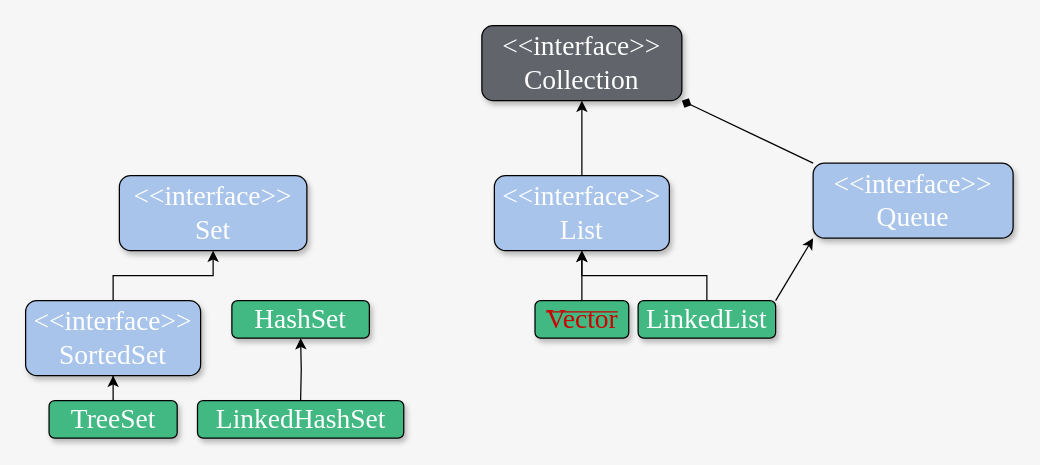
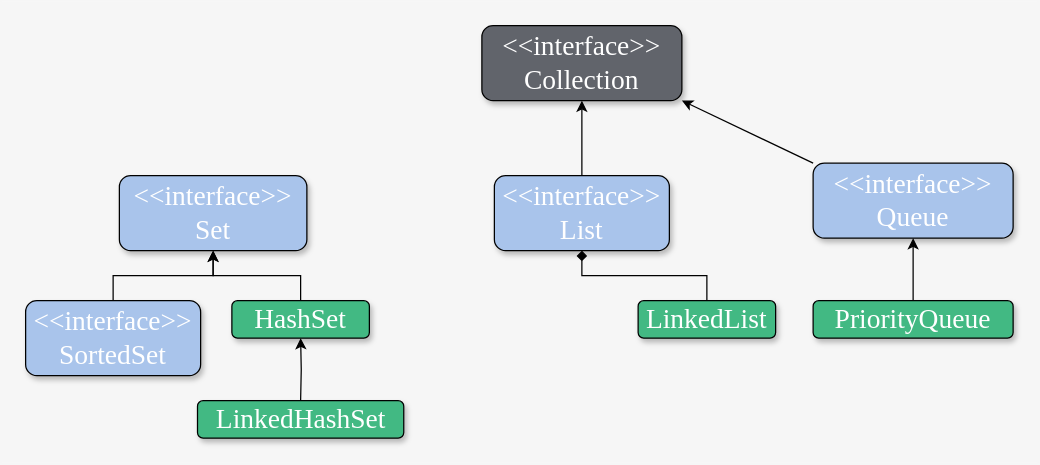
- <mxCell id="5" style="rounded=0;orthogonalLoop=1;jettySize=auto;html=1;exitX=0;exitY=0;exitDx=0;exitDy=0;entryX=1;entryY=1;entryDx=0;entryDy=0;endArrow=diamond;" parent="1" source="6" target="2" edge="1"><mxGeometry relative="1" as="geometry" /></mxCell>
+ <mxCell id="5" style="rounded=0;orthogonalLoop=1;jettySize=auto;html=1;exitX=0;exitY=0;exitDx=0;exitDy=0;entryX=1;entryY=1;entryDx=0;entryDy=0;" parent="1" source="6" target="2" edge="1"><mxGeometry relative="1" as="geometry" /></mxCell>
- <mxCell id="10" style="rounded=0;orthogonalLoop=1;jettySize=auto;html=1;exitX=1;exitY=0;exitDx=0;exitDy=0;entryX=0;entryY=1;entryDx=0;entryDy=0;" parent="1" source="12" target="6" edge="1"><mxGeometry relative="1" as="geometry" /></mxCell>
+ <mxCell id="21" style="edgeStyle=orthogonalEdgeStyle;rounded=0;orthogonalLoop=1;jettySize=auto;html=1;exitX=0.5;exitY=0;exitDx=0;exitDy=0;" parent="1" source="22" target="6" edge="1"><mxGeometry relative="1" as="geometry" /></mxCell>
+ <mxCell id="15" style="edgeStyle=orthogonalEdgeStyle;rounded=0;orthogonalLoop=1;jettySize=auto;html=1;exitX=0.5;exitY=0;exitDx=0;exitDy=0;" parent="1" source="16" target="7" edge="1"><mxGeometry relative="1" as="geometry" /></mxCell>
- <mxCell id="11" style="edgeStyle=orthogonalEdgeStyle;rounded=0;orthogonalLoop=1;jettySize=auto;html=1;exitX=0.5;exitY=0;exitDx=0;exitDy=0;" parent="1" source="12" target="4" edge="1"><mxGeometry relative="1" as="geometry" /></mxCell>
+ <mxCell id="11" style="edgeStyle=orthogonalEdgeStyle;rounded=0;orthogonalLoop=1;jettySize=auto;html=1;exitX=0.5;exitY=0;exitDx=0;exitDy=0;endArrow=diamond;" parent="1" source="12" target="4" edge="1"><mxGeometry relative="1" as="geometry" /></mxCell>
- <mxCell id="19" style="edgeStyle=orthogonalEdgeStyle;rounded=0;orthogonalLoop=1;jettySize=auto;html=1;exitX=0.5;exitY=0;exitDx=0;exitDy=0;" parent="1" source="20" target="4" edge="1"><mxGeometry relative="1" as="geometry" /></mxCell>
- <mxCell id="20" value="&lt;font style=&quot;font-size: 22px&quot;&gt;Vector&lt;/font&gt;" style="text;html=1;strokeColor=#000000;fillColor=#42B983;align=center;verticalAlign=middle;whiteSpace=wrap;rounded=1;shadow=1;fontFamily=Comic Sans MS;fontColor=#CC0000;fontStyle=8;" parent="1" vertex="1"><mxGeometry x="427.5" y="240" width="75" height="30" as="geometry" /></mxCell>
+ <mxCell id="22" value="&lt;font style=&quot;font-size: 22px&quot;&gt;PriorityQueue&lt;/font&gt;" style="text;html=1;strokeColor=#000000;fillColor=#42B983;align=center;verticalAlign=middle;whiteSpace=wrap;rounded=1;shadow=1;fontFamily=Comic Sans MS;fontColor=#FFFFFF;" parent="1" vertex="1"><mxGeometry x="650" y="240" width="160" height="30" as="geometry" /></mxCell>
- <mxCell id="13" style="edgeStyle=orthogonalEdgeStyle;rounded=0;orthogonalLoop=1;jettySize=auto;html=1;exitX=0.5;exitY=0;exitDx=0;exitDy=0;" parent="1" source="14" target="9" edge="1"><mxGeometry relative="1" as="geometry" /></mxCell>
- <mxCell id="14" value="&lt;font style=&quot;font-size: 22px&quot;&gt;TreeSet&lt;/font&gt;" style="text;html=1;strokeColor=#000000;fillColor=#42B983;align=center;verticalAlign=middle;whiteSpace=wrap;rounded=1;shadow=1;fontFamily=Comic Sans MS;fontColor=#FFFFFF;" parent="1" vertex="1"><mxGeometry x="38.75" y="320" width="102.5" height="30" as="geometry" /></mxCell>
